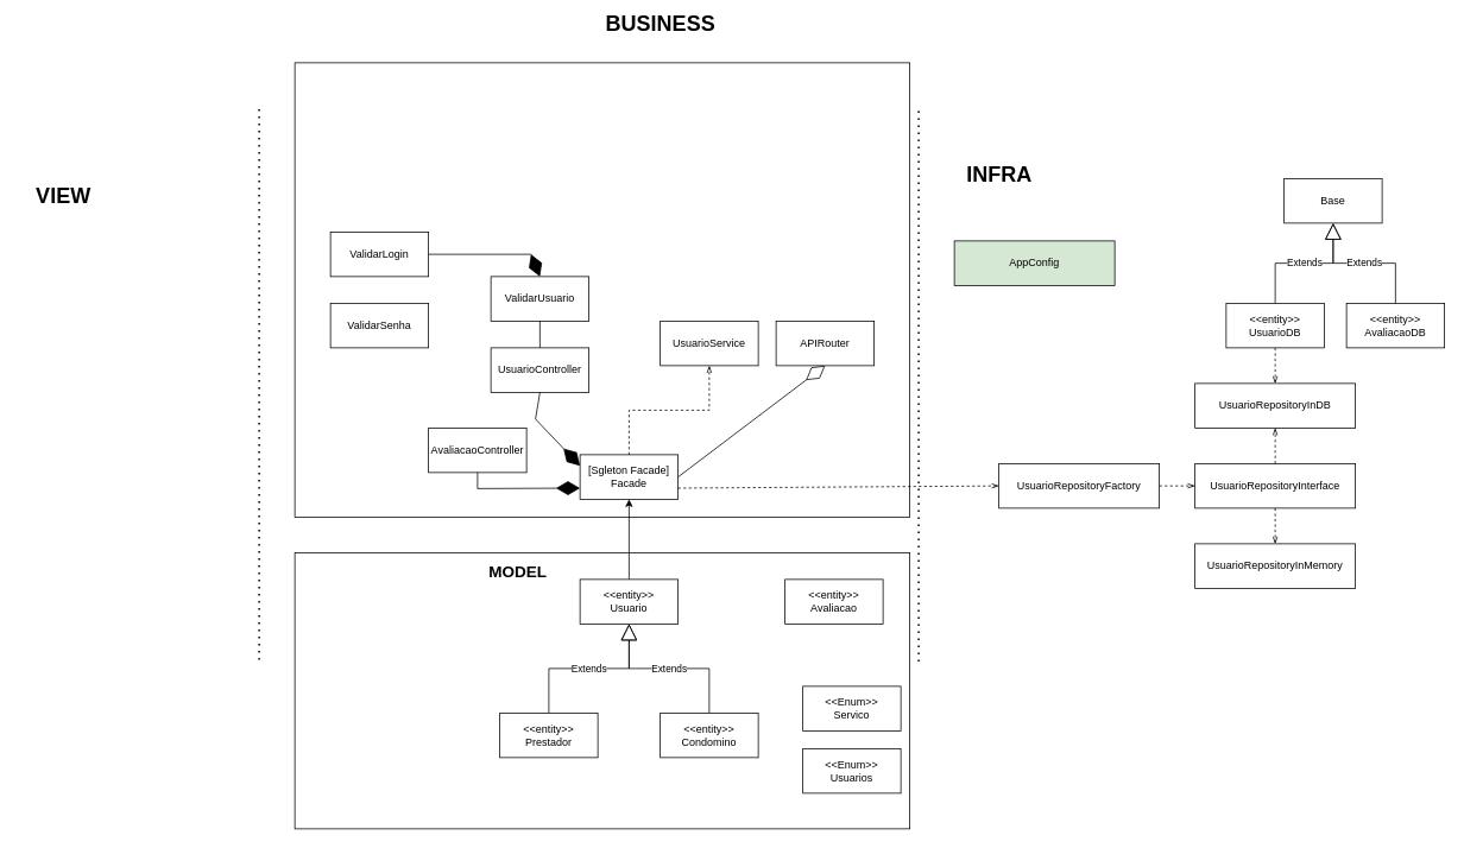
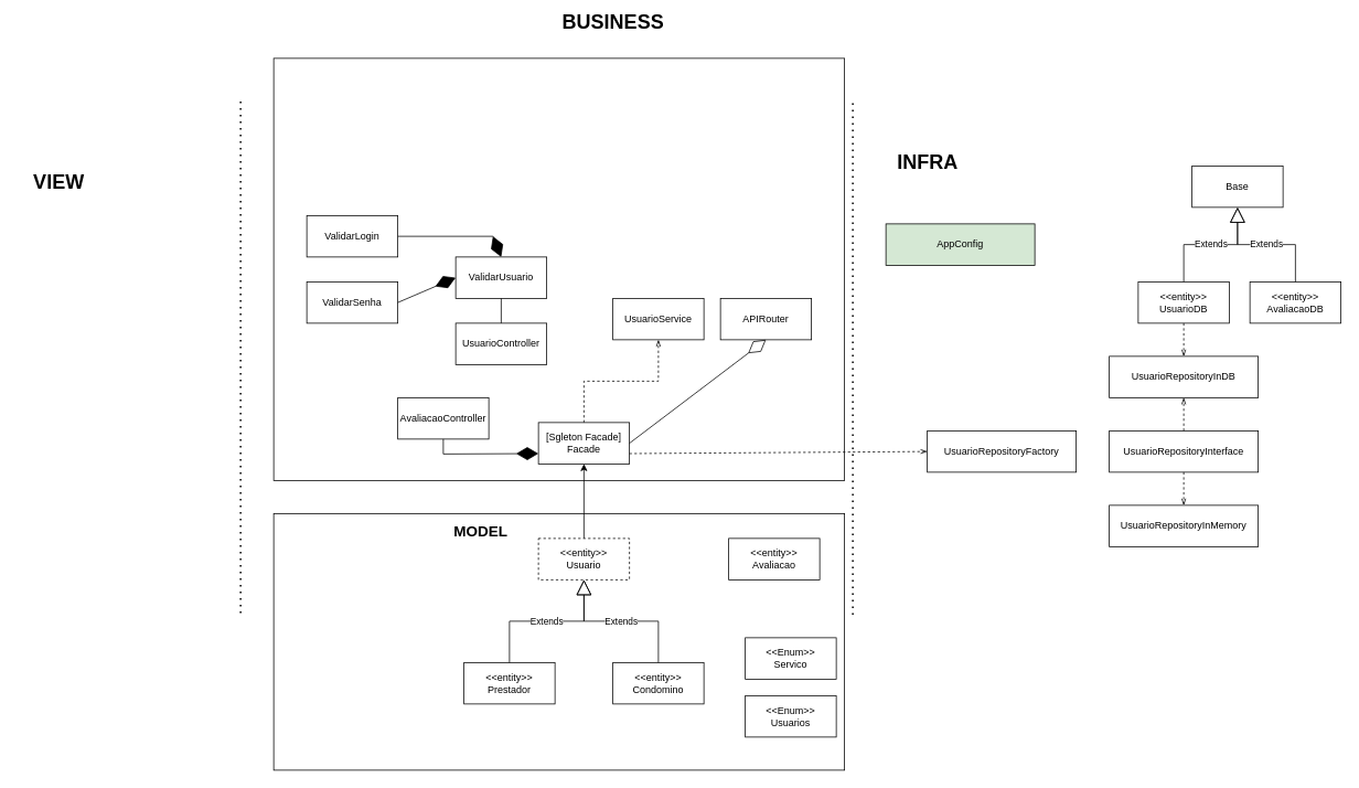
+ <mxCell id="15" value="" style="endArrow=diamondThin;endFill=1;endSize=24;html=1;rounded=0;exitX=1;exitY=0.5;exitDx=0;exitDy=0;entryX=0;entryY=0.5;entryDx=0;entryDy=0;" edge="1" parent="1" source="11" target="13"><mxGeometry width="160" relative="1" as="geometry"><mxPoint x="860" y="330" as="sourcePoint" /><mxPoint x="970" y="390" as="targetPoint" /><Array as="points" /></mxGeometry></mxCell>
- <mxCell id="26" value="" style="endArrow=diamondThin;endFill=1;endSize=24;html=1;rounded=0;exitX=0.5;exitY=1;exitDx=0;exitDy=0;entryX=0;entryY=0.25;entryDx=0;entryDy=0;" edge="1" parent="1" source="10" target="19"><mxGeometry width="160" relative="1" as="geometry"><mxPoint x="605" y="340" as="sourcePoint" /><mxPoint x="660" y="385" as="targetPoint" /><Array as="points"><mxPoint x="600" y="470" /></Array></mxGeometry></mxCell>
- <mxCell id="46" style="rounded=0;orthogonalLoop=1;jettySize=auto;html=1;dashed=1;endArrow=openThin;endFill=0;exitX=1;exitY=0.5;exitDx=0;exitDy=0;entryX=0;entryY=0.5;entryDx=0;entryDy=0;" edge="1" parent="1" source="30" target="32"><mxGeometry relative="1" as="geometry"><mxPoint x="1415" y="410" as="sourcePoint" /><mxPoint x="1430" y="460" as="targetPoint" /></mxGeometry></mxCell>
- <mxCell id="21" value="&lt;div&gt;&amp;lt;&amp;lt;entity&amp;gt;&amp;gt;&lt;/div&gt;Usuario" style="html=1;whiteSpace=wrap;" vertex="1" parent="1"><mxGeometry x="650" y="650" width="110" height="50" as="geometry" /></mxCell>
+ <mxCell id="21" value="&lt;div&gt;&amp;lt;&amp;lt;entity&amp;gt;&amp;gt;&lt;/div&gt;Usuario" style="html=1;whiteSpace=wrap;dashed=1;" vertex="1" parent="1"><mxGeometry x="650" y="650" width="110" height="50" as="geometry" /></mxCell>
